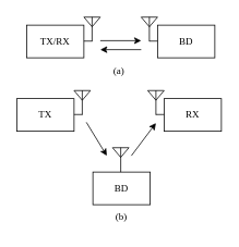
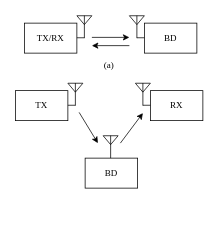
- <mxCell id="26" value="(b)" style="text;html=1;strokeColor=none;fillColor=none;align=center;verticalAlign=middle;whiteSpace=wrap;rounded=0;fontFamily=Times New Roman;" vertex="1" parent="1"><mxGeometry x="118" y="250" width="60" height="30" as="geometry" /></mxCell>
